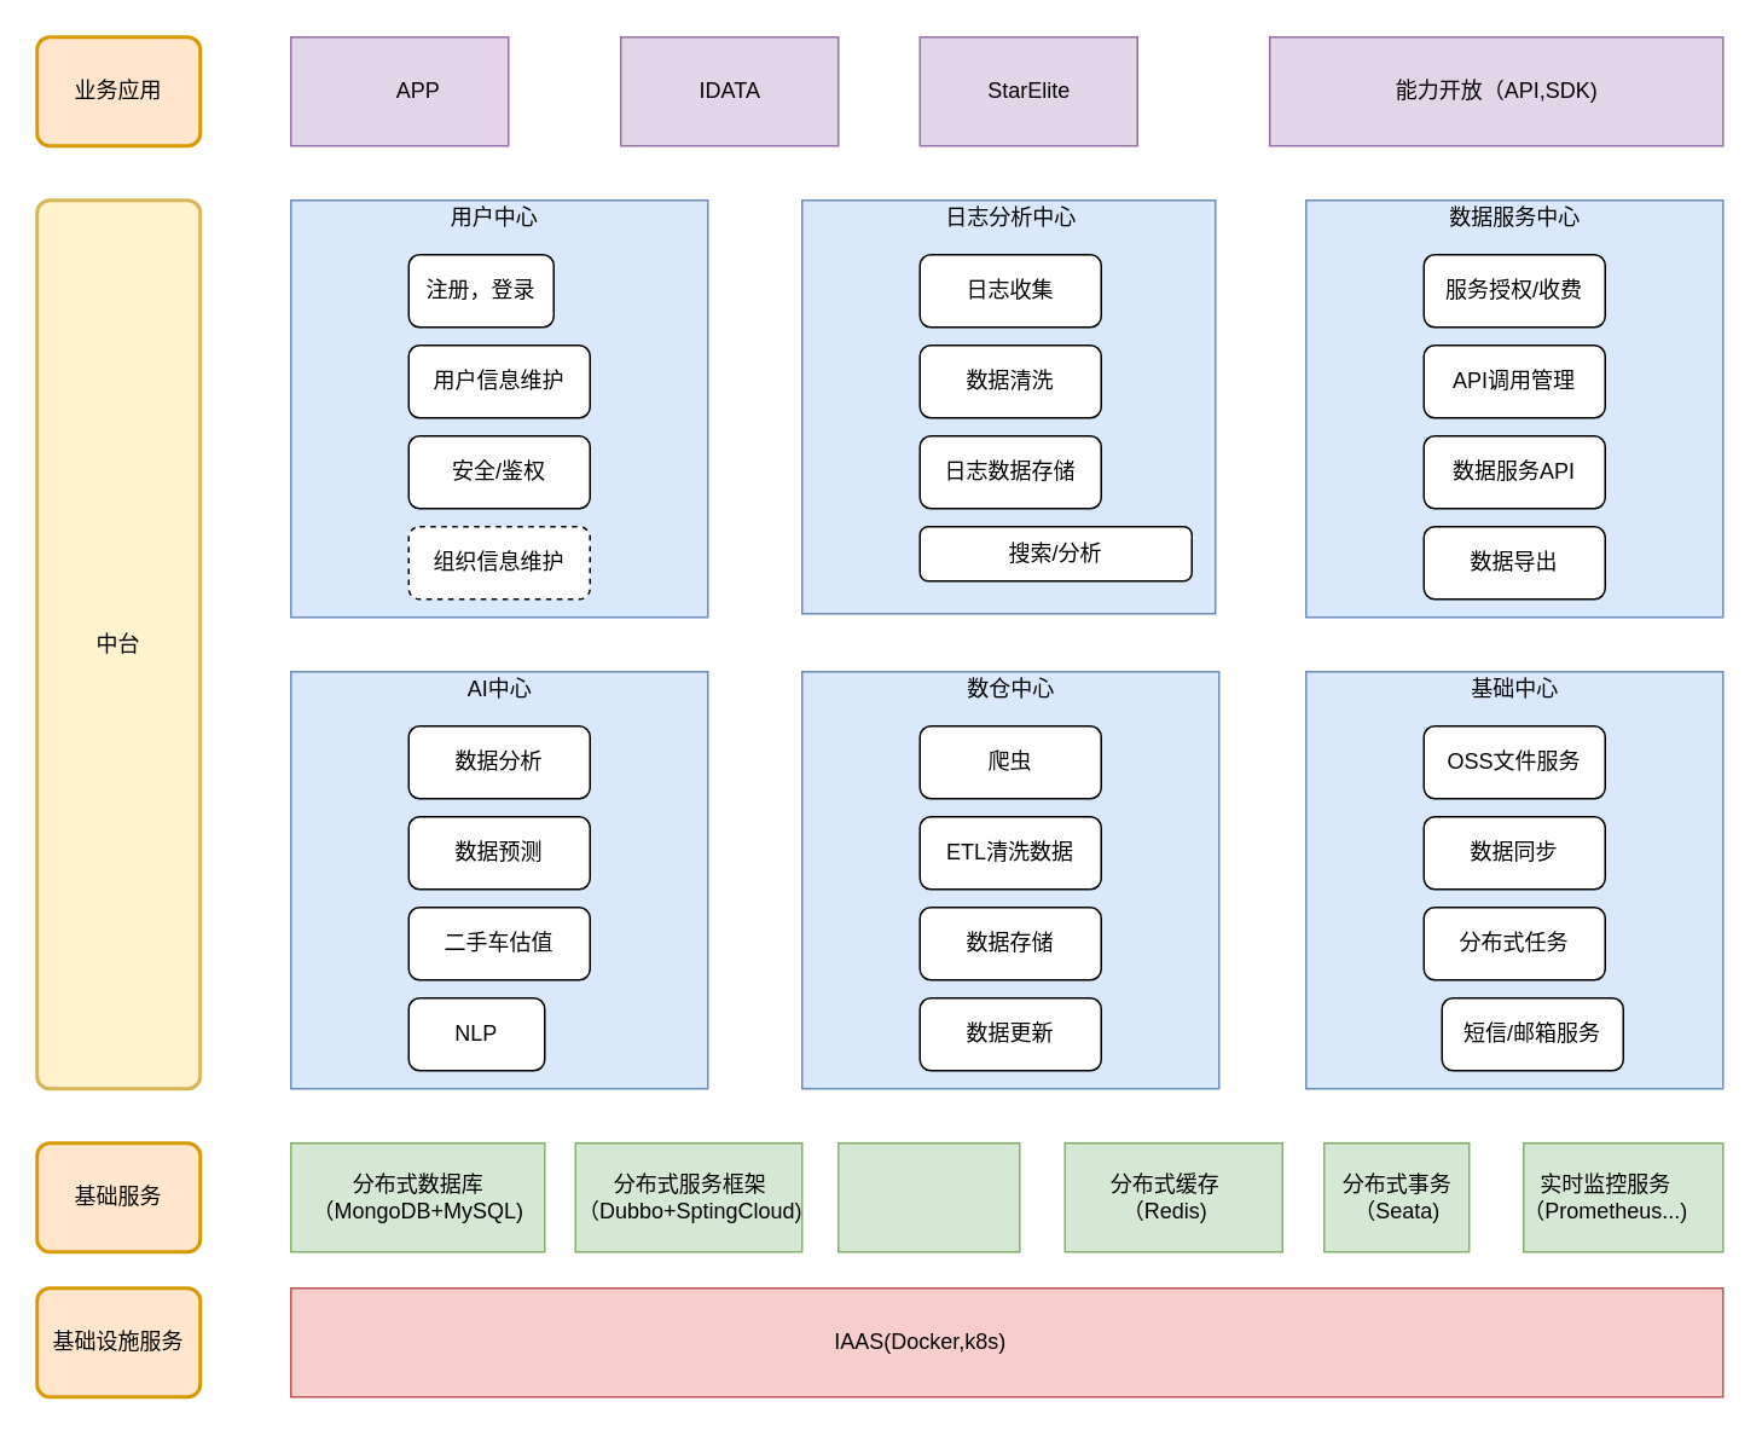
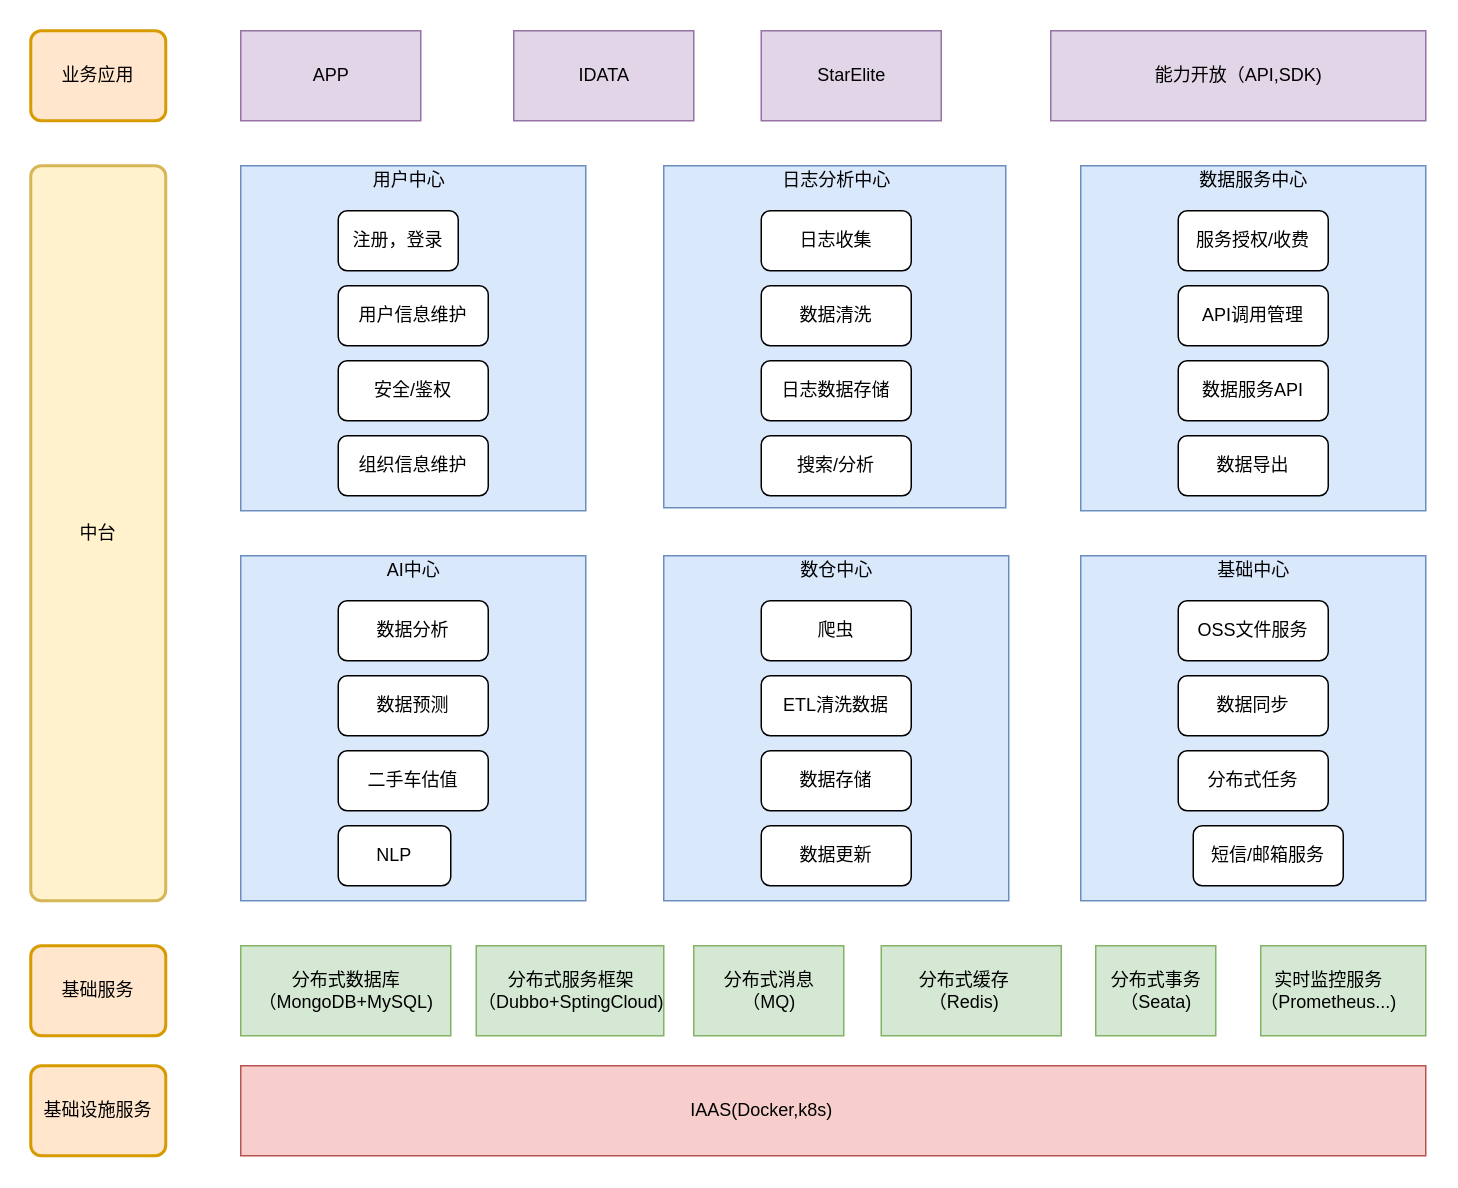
- <mxCell id="42" value="APP" style="text;html=1;resizable=0;autosize=1;align=center;verticalAlign=middle;points=[];fillColor=none;strokeColor=none;rounded=0;" parent="1" vertex="1"><mxGeometry x="210" y="40" width="40" height="20" as="geometry" /></mxCell>
+ <mxCell id="42" value="APP" style="text;html=1;resizable=0;autosize=1;align=center;verticalAlign=middle;points=[];fillColor=none;strokeColor=none;rounded=0;" parent="1" vertex="1"><mxGeometry x="200" y="40" width="40" height="20" as="geometry" /></mxCell>
- <mxCell id="12" value="搜索/分析" style="rounded=1;whiteSpace=wrap;html=1;" parent="1" vertex="1"><mxGeometry x="507" y="290" width="150" height="30" as="geometry" /></mxCell>
+ <mxCell id="12" value="搜索/分析" style="rounded=1;whiteSpace=wrap;html=1;" parent="1" vertex="1"><mxGeometry x="507" y="290" width="100" height="40" as="geometry" /></mxCell>
- <mxCell id="38" value="组织信息维护" style="rounded=1;whiteSpace=wrap;html=1;dashed=1;" parent="1" vertex="1"><mxGeometry x="225" y="290" width="100" height="40" as="geometry" /></mxCell>
+ <mxCell id="38" value="组织信息维护" style="rounded=1;whiteSpace=wrap;html=1;" parent="1" vertex="1"><mxGeometry x="225" y="290" width="100" height="40" as="geometry" /></mxCell>
+ <mxCell id="50" value="分布式消息&lt;br&gt;（MQ)" style="text;html=1;resizable=0;autosize=1;align=center;verticalAlign=middle;points=[];fillColor=none;strokeColor=none;rounded=0;shadow=0;glass=0;sketch=0;" parent="1" vertex="1"><mxGeometry x="472" y="645" width="80" height="30" as="geometry" /></mxCell>
